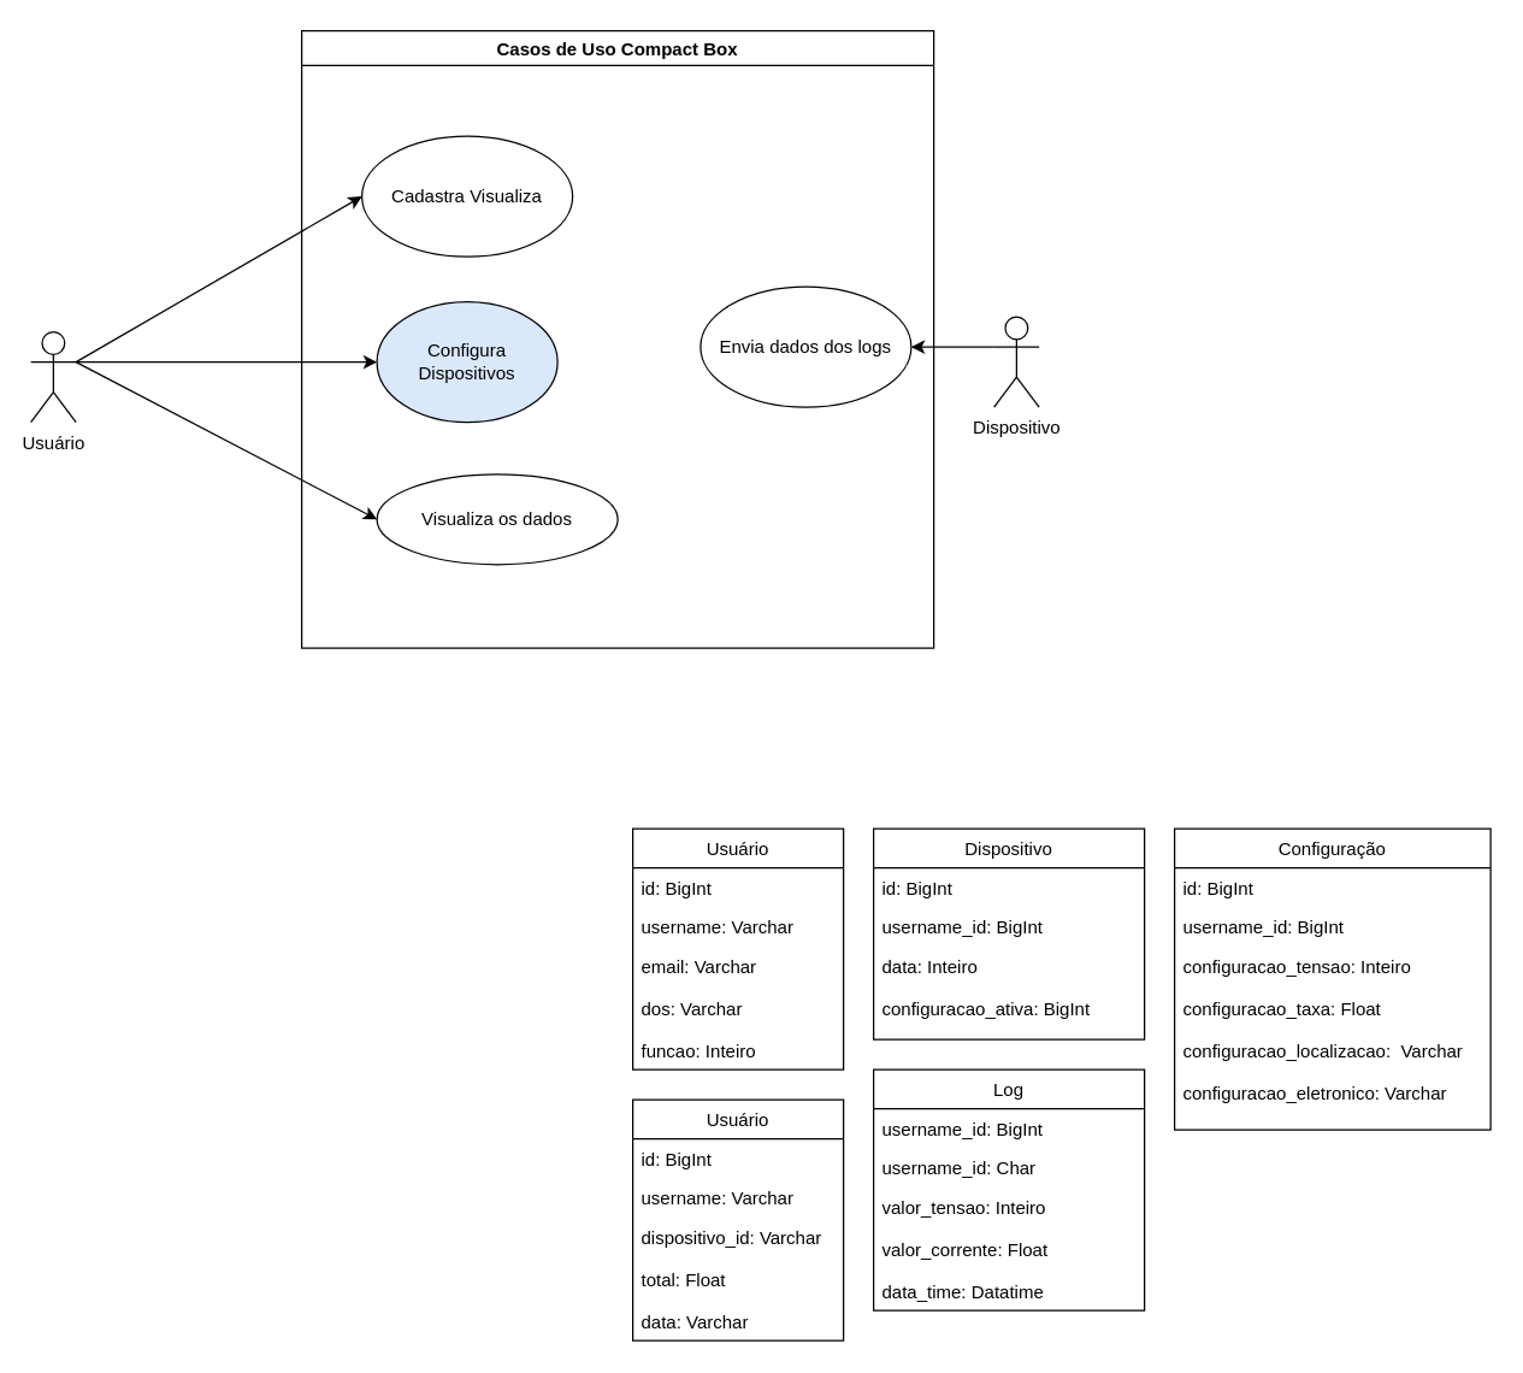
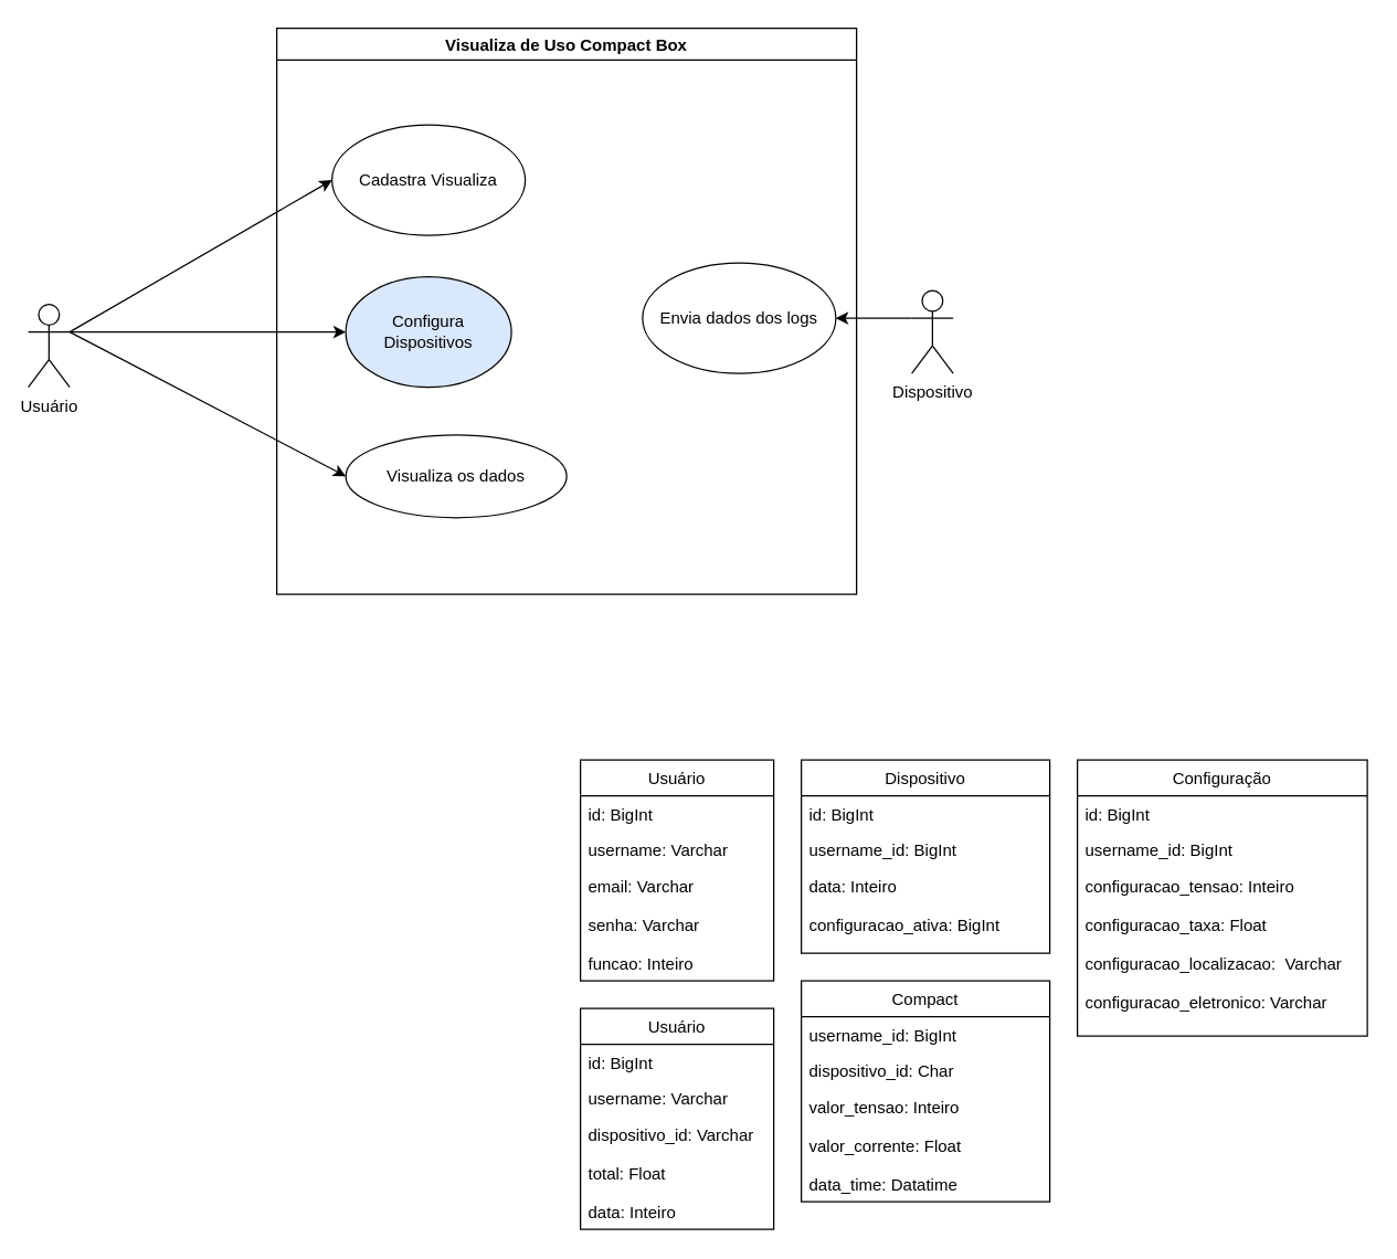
- <mxCell id="3" value="Casos de Uso Compact Box" style="swimlane;" vertex="1" parent="1"><mxGeometry x="200" y="20" width="420" height="410" as="geometry" /></mxCell>
+ <mxCell id="3" value="Visualiza de Uso Compact Box" style="swimlane;" vertex="1" parent="1"><mxGeometry x="200" y="20" width="420" height="410" as="geometry" /></mxCell>
- <mxCell id="16" value="email: Varchar&#10;&#10;dos: Varchar&#10;&#10;funcao: Inteiro" style="text;strokeColor=none;fillColor=none;align=left;verticalAlign=top;spacingLeft=4;spacingRight=4;overflow=hidden;rotatable=0;points=[[0,0.5],[1,0.5]];portConstraint=eastwest;" vertex="1" parent="13"><mxGeometry y="78" width="140" height="82" as="geometry" /></mxCell>
+ <mxCell id="16" value="email: Varchar&#10;&#10;senha: Varchar&#10;&#10;funcao: Inteiro" style="text;strokeColor=none;fillColor=none;align=left;verticalAlign=top;spacingLeft=4;spacingRight=4;overflow=hidden;rotatable=0;points=[[0,0.5],[1,0.5]];portConstraint=eastwest;" vertex="1" parent="13"><mxGeometry y="78" width="140" height="82" as="geometry" /></mxCell>
- <mxCell id="25" value="Log" style="swimlane;fontStyle=0;childLayout=stackLayout;horizontal=1;startSize=26;fillColor=none;horizontalStack=0;resizeParent=1;resizeParentMax=0;resizeLast=0;collapsible=1;marginBottom=0;" vertex="1" parent="1"><mxGeometry x="580" y="710" width="180" height="160" as="geometry" /></mxCell>
+ <mxCell id="25" value="Compact" style="swimlane;fontStyle=0;childLayout=stackLayout;horizontal=1;startSize=26;fillColor=none;horizontalStack=0;resizeParent=1;resizeParentMax=0;resizeLast=0;collapsible=1;marginBottom=0;" vertex="1" parent="1"><mxGeometry x="580" y="710" width="180" height="160" as="geometry" /></mxCell>
- <mxCell id="27" value="username_id: Char" style="text;strokeColor=none;fillColor=none;align=left;verticalAlign=top;spacingLeft=4;spacingRight=4;overflow=hidden;rotatable=0;points=[[0,0.5],[1,0.5]];portConstraint=eastwest;" vertex="1" parent="25"><mxGeometry y="52" width="180" height="26" as="geometry" /></mxCell>
+ <mxCell id="27" value="dispositivo_id: Char" style="text;strokeColor=none;fillColor=none;align=left;verticalAlign=top;spacingLeft=4;spacingRight=4;overflow=hidden;rotatable=0;points=[[0,0.5],[1,0.5]];portConstraint=eastwest;" vertex="1" parent="25"><mxGeometry y="52" width="180" height="26" as="geometry" /></mxCell>
- <mxCell id="32" value="dispositivo_id: Varchar&#10;&#10;total: Float&#10;&#10;data: Varchar" style="text;strokeColor=none;fillColor=none;align=left;verticalAlign=top;spacingLeft=4;spacingRight=4;overflow=hidden;rotatable=0;points=[[0,0.5],[1,0.5]];portConstraint=eastwest;" vertex="1" parent="29"><mxGeometry y="78" width="140" height="82" as="geometry" /></mxCell>
+ <mxCell id="32" value="dispositivo_id: Varchar&#10;&#10;total: Float&#10;&#10;data: Inteiro" style="text;strokeColor=none;fillColor=none;align=left;verticalAlign=top;spacingLeft=4;spacingRight=4;overflow=hidden;rotatable=0;points=[[0,0.5],[1,0.5]];portConstraint=eastwest;" vertex="1" parent="29"><mxGeometry y="78" width="140" height="82" as="geometry" /></mxCell>
